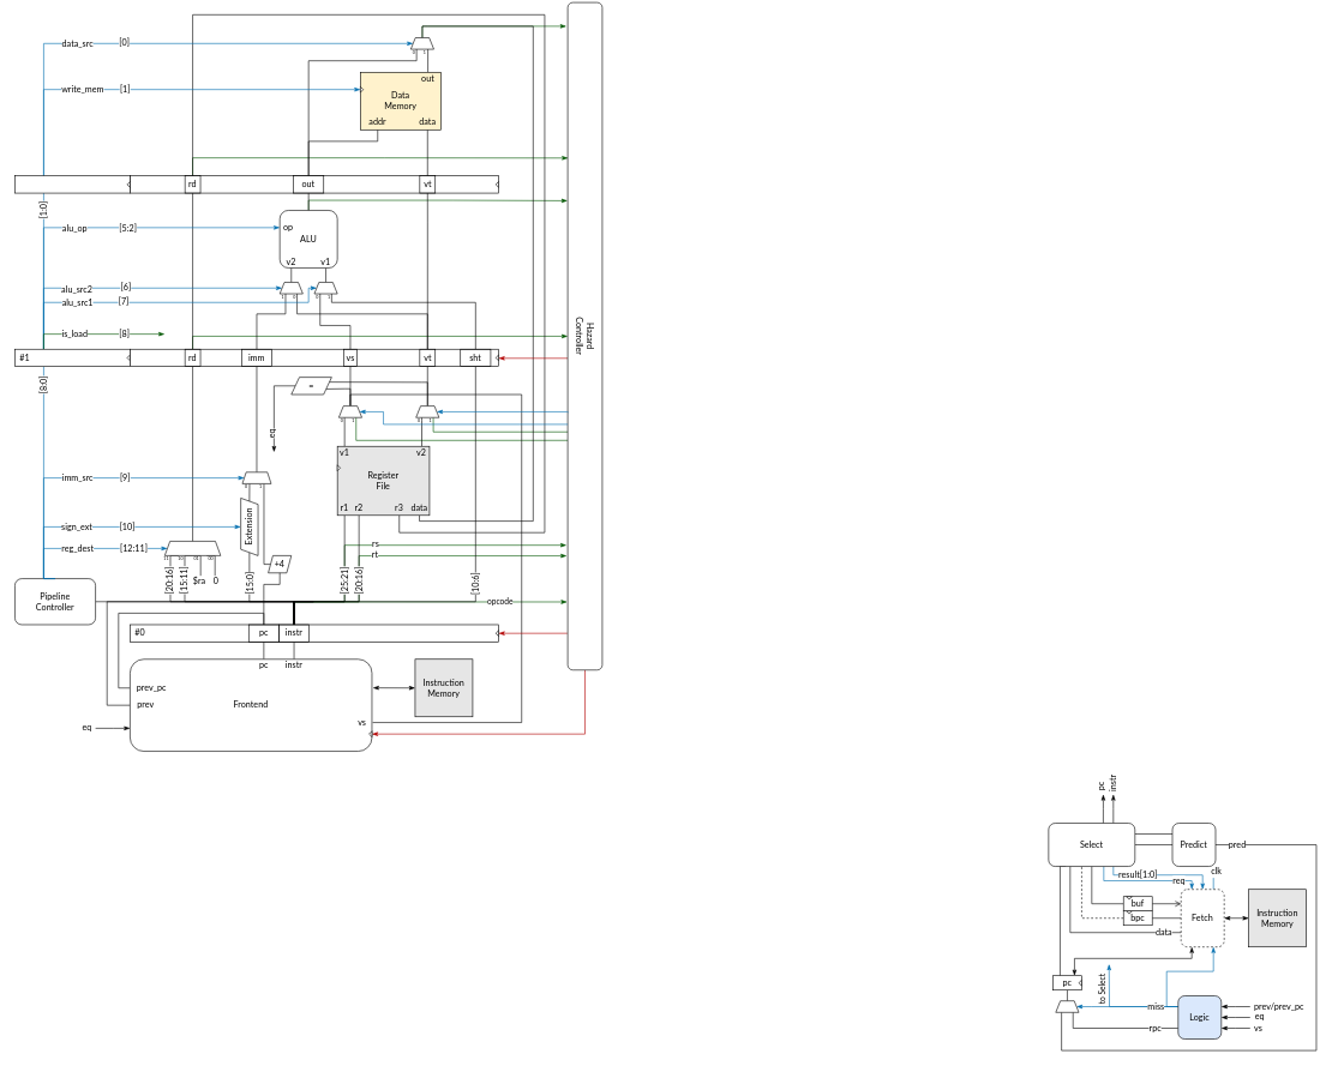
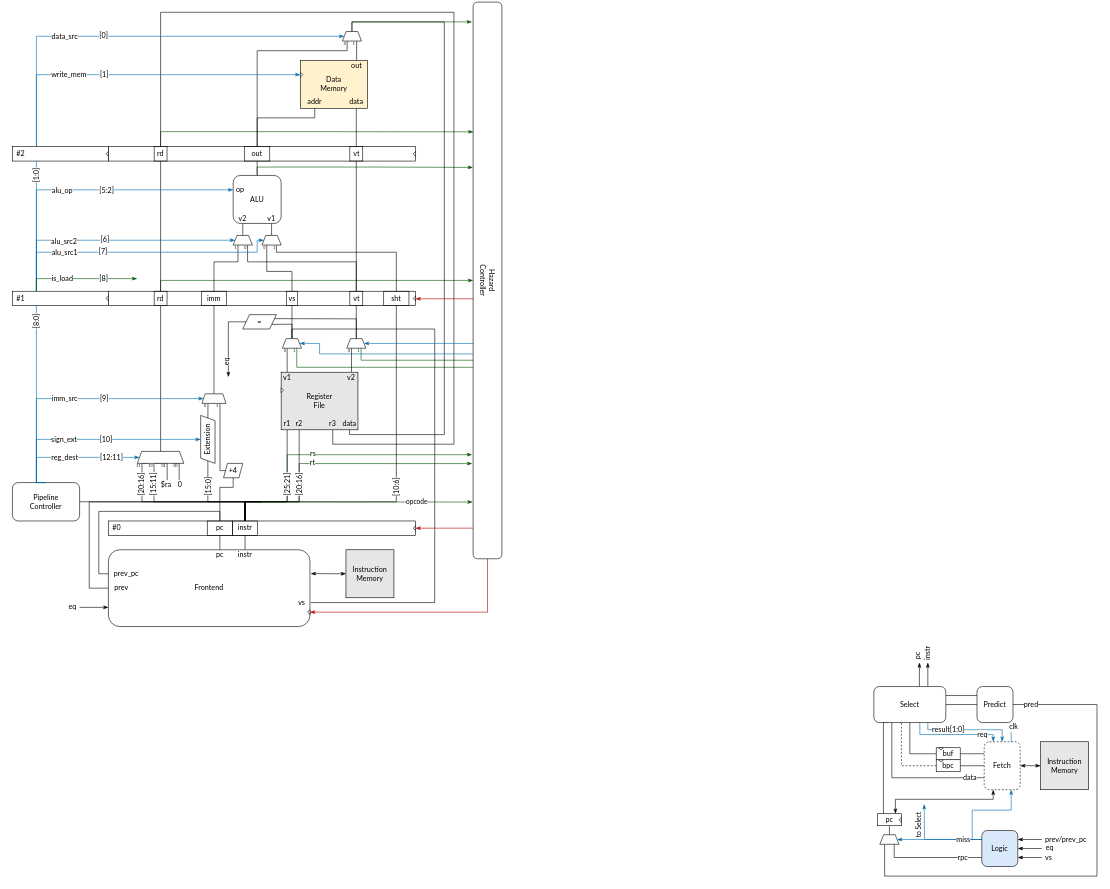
+ <mxCell id="204" value="#2" style="text;html=1;strokeColor=none;fillColor=none;align=center;verticalAlign=middle;whiteSpace=wrap;rounded=0;labelBackgroundColor=#ffffff;fontFamily=Lato;" parent="196" vertex="1"><mxGeometry x="4" y="2" width="20" height="20" as="geometry" /></mxCell>
- <mxCell id="90" style="edgeStyle=orthogonalEdgeStyle;rounded=0;orthogonalLoop=1;jettySize=auto;html=1;exitX=1;exitY=0.5;exitDx=0;exitDy=0;entryX=0;entryY=0.25;entryDx=0;entryDy=0;startArrow=none;startFill=0;endArrow=open;endFill=0;fontFamily=Lato;" parent="1" source="169" target="161" edge="1"><mxGeometry relative="1" as="geometry" /></mxCell>
+ <mxCell id="90" style="edgeStyle=orthogonalEdgeStyle;rounded=0;orthogonalLoop=1;jettySize=auto;html=1;exitX=1;exitY=0.5;exitDx=0;exitDy=0;entryX=0;entryY=0.25;entryDx=0;entryDy=0;startArrow=none;startFill=0;endArrow=none;endFill=0;fontFamily=Lato;" parent="1" source="169" target="161" edge="1"><mxGeometry relative="1" as="geometry" /></mxCell>
